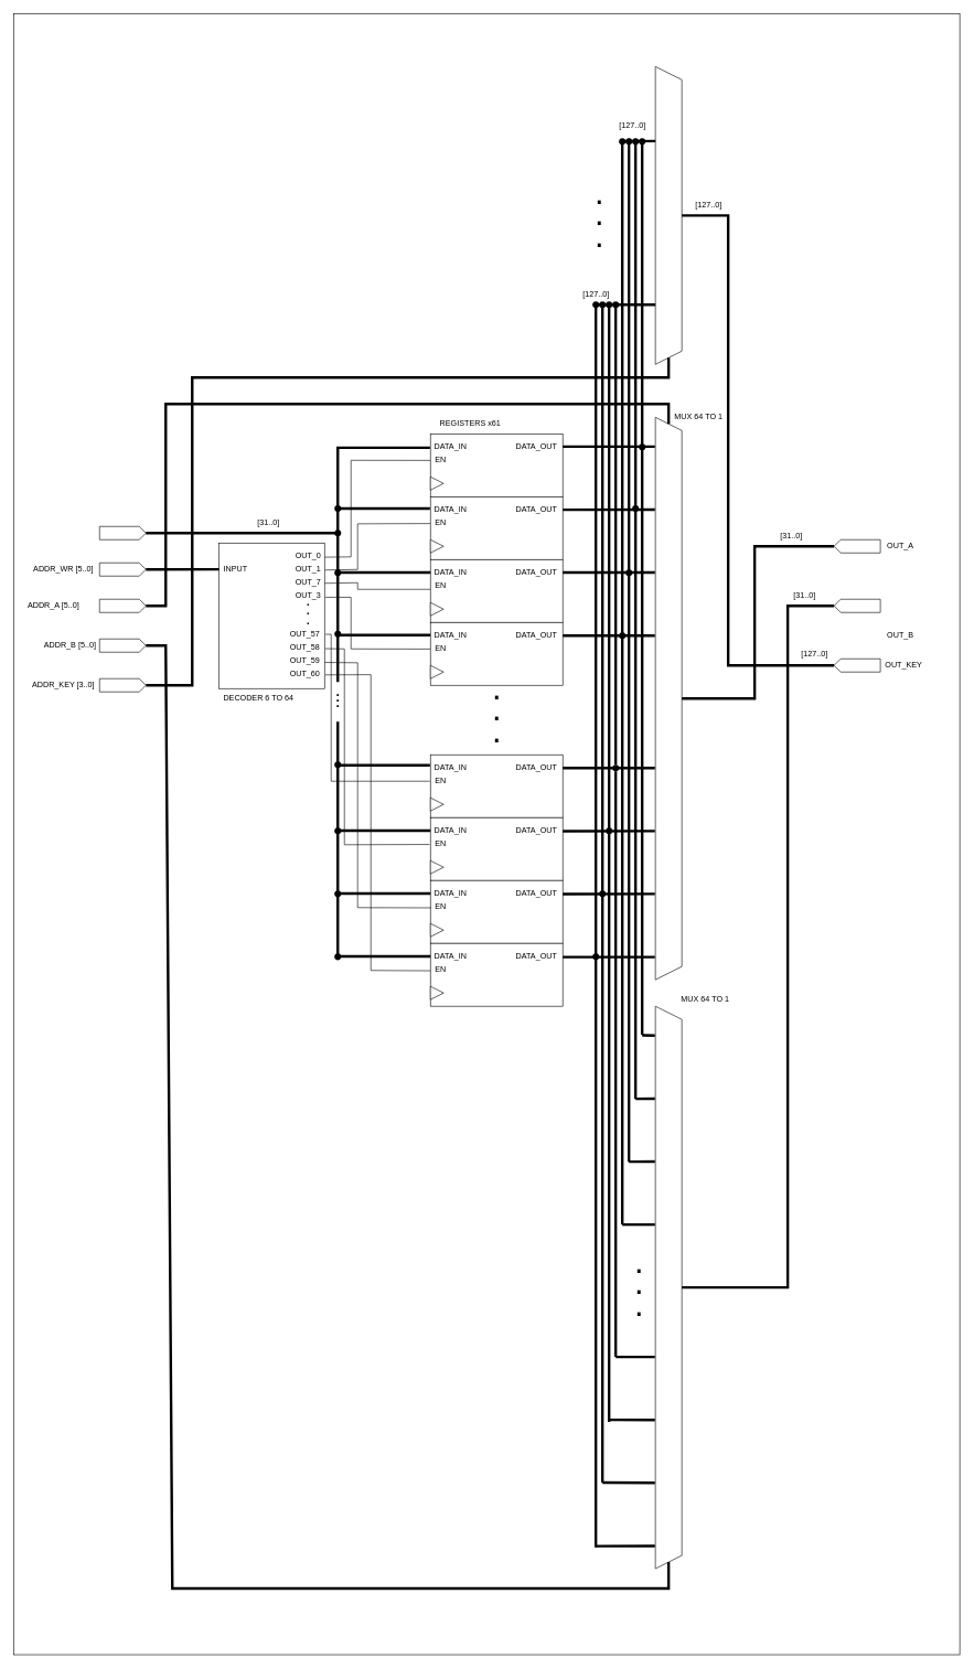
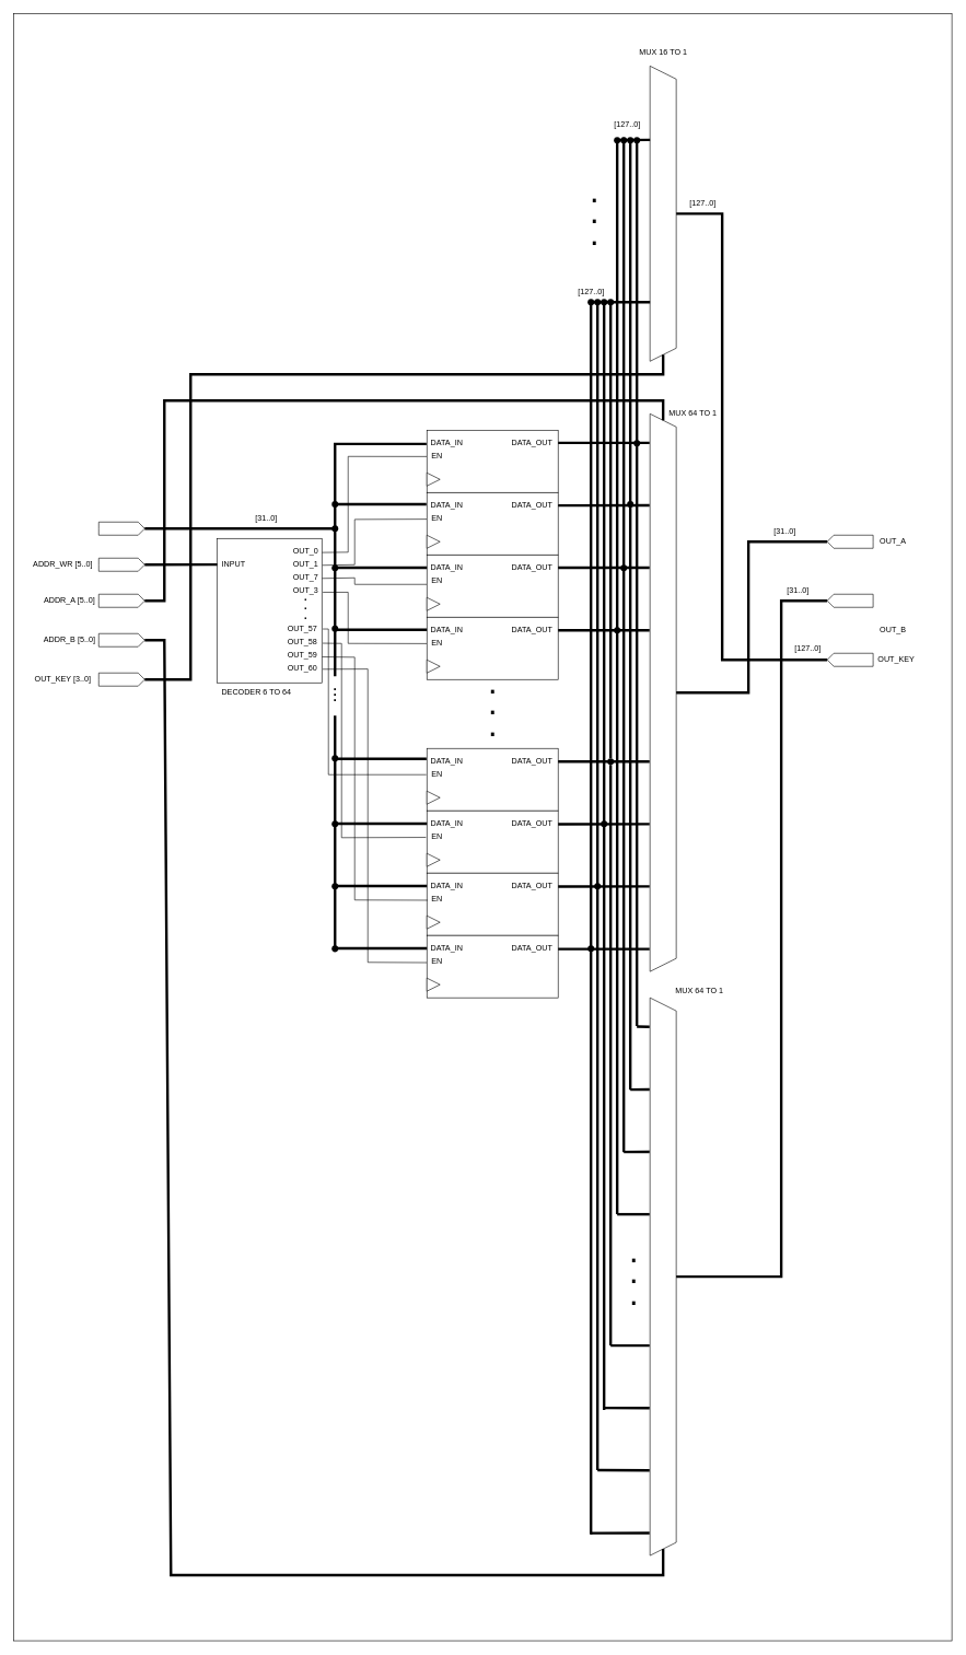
+ <mxCell id="155" value="MUX 16 TO 1" style="text;html=1;align=center;verticalAlign=middle;resizable=0;points=[];autosize=1;strokeColor=none;" parent="1" vertex="1"><mxGeometry x="965" y="70" width="90" height="20" as="geometry" /></mxCell>
- <mxCell id="154" value="REGISTERS x61" style="text;html=1;align=center;verticalAlign=middle;resizable=0;points=[];autosize=1;strokeColor=none;" parent="1" vertex="1"><mxGeometry x="655" y="630" width="110" height="20" as="geometry" /></mxCell>
- <mxCell id="5" value="ADDR_A [5..0]" style="text;html=1;align=center;verticalAlign=middle;resizable=0;points=[];autosize=1;strokeColor=none;" parent="1" vertex="1"><mxGeometry x="35" y="905" width="90" height="20" as="geometry" /></mxCell>
+ <mxCell id="5" value="ADDR_A [5..0]" style="text;html=1;align=center;verticalAlign=middle;resizable=0;points=[];autosize=1;strokeColor=none;" parent="1" vertex="1"><mxGeometry x="60" y="905" width="90" height="20" as="geometry" /></mxCell>
- <mxCell id="9" value="ADDR_KEY [3..0]" style="text;html=1;align=center;verticalAlign=middle;resizable=0;points=[];autosize=1;strokeColor=none;" parent="1" vertex="1"><mxGeometry x="40" y="1025" width="110" height="20" as="geometry" /></mxCell>
+ <mxCell id="9" value="OUT_KEY [3..0]" style="text;html=1;align=center;verticalAlign=middle;resizable=0;points=[];autosize=1;strokeColor=none;" parent="1" vertex="1"><mxGeometry x="40" y="1025" width="110" height="20" as="geometry" /></mxCell>
